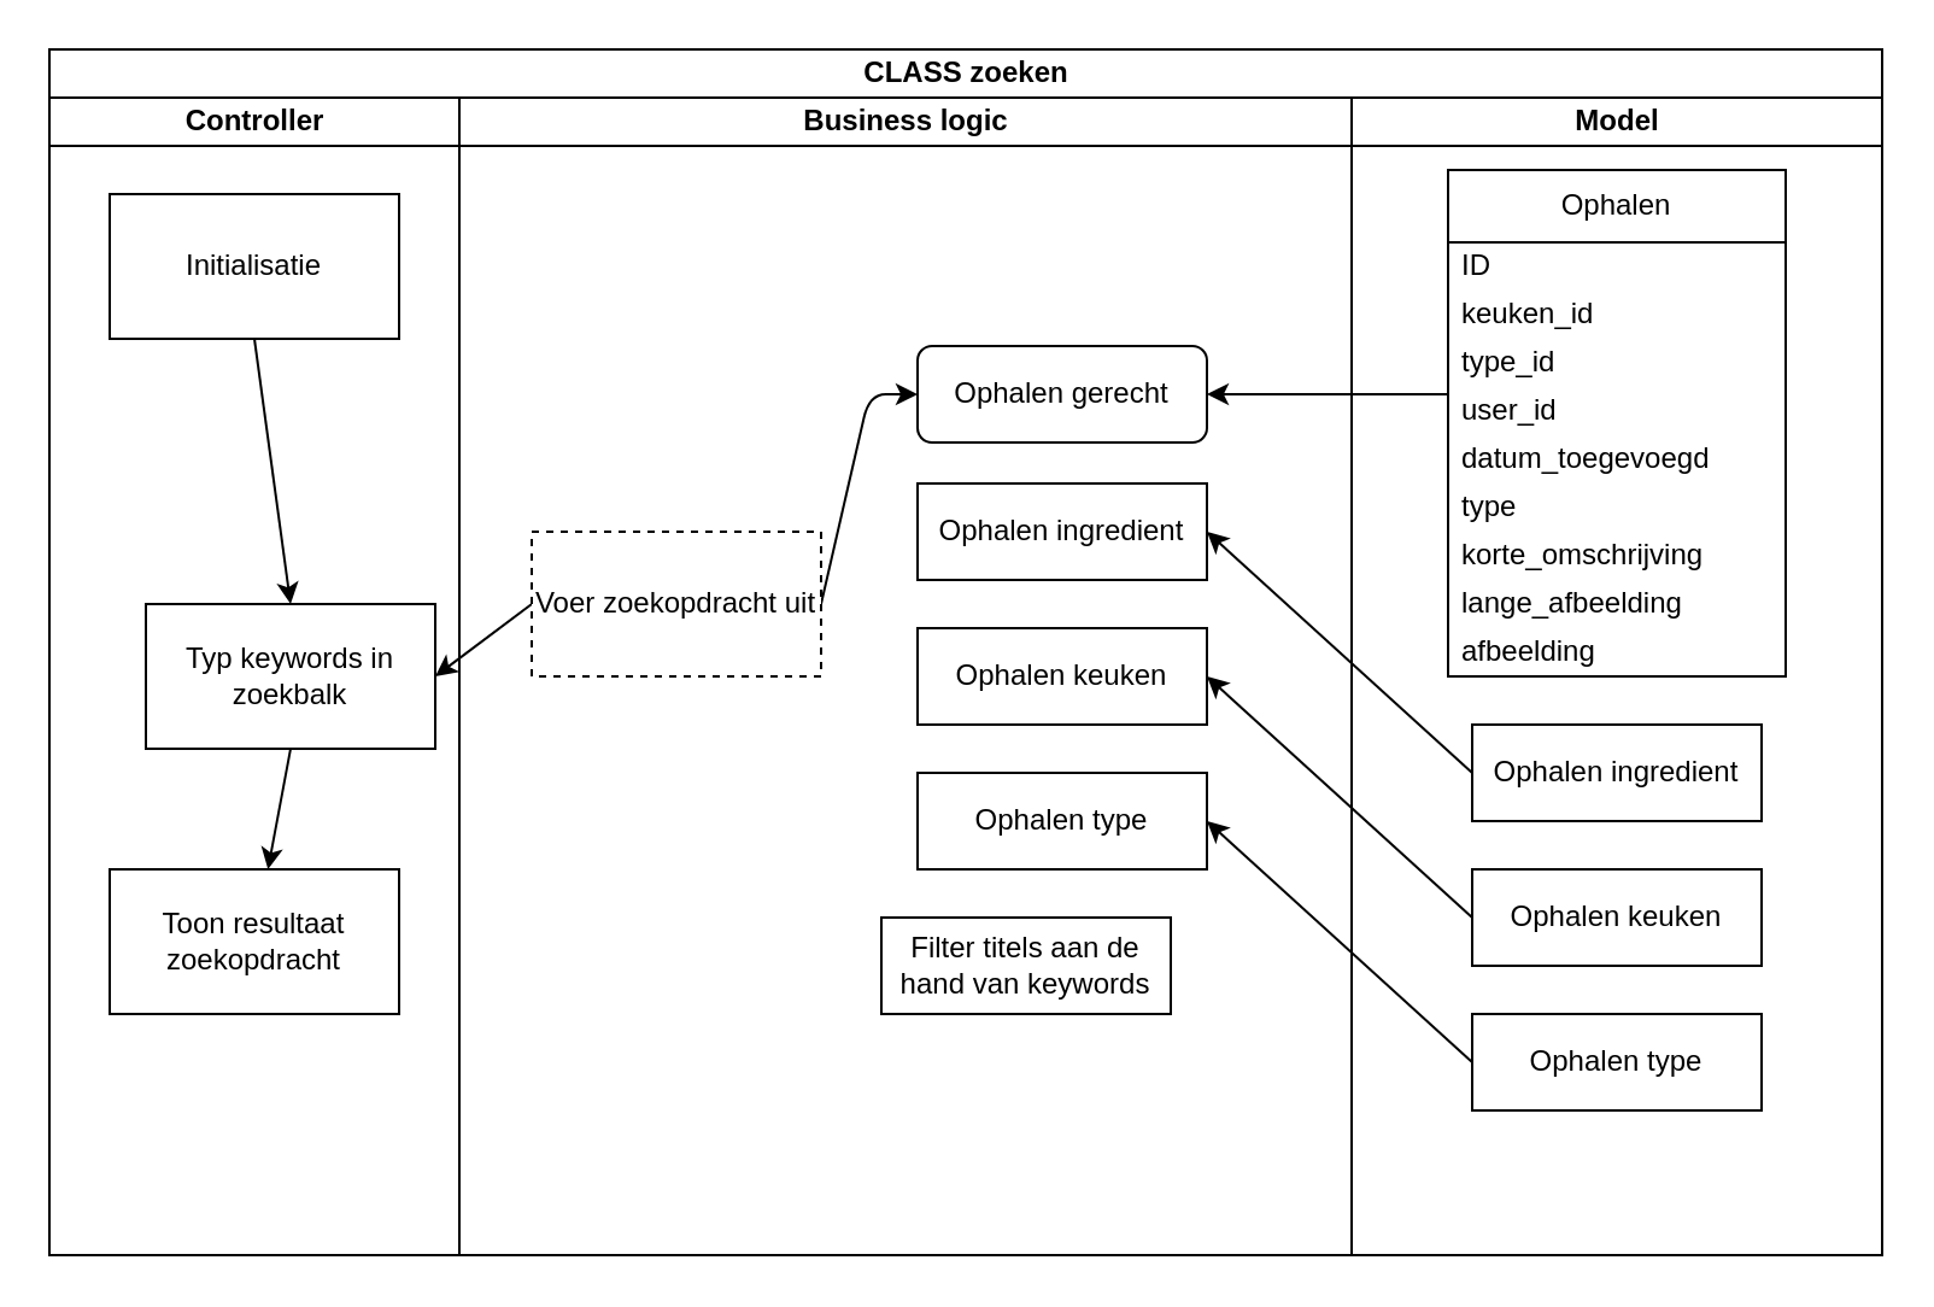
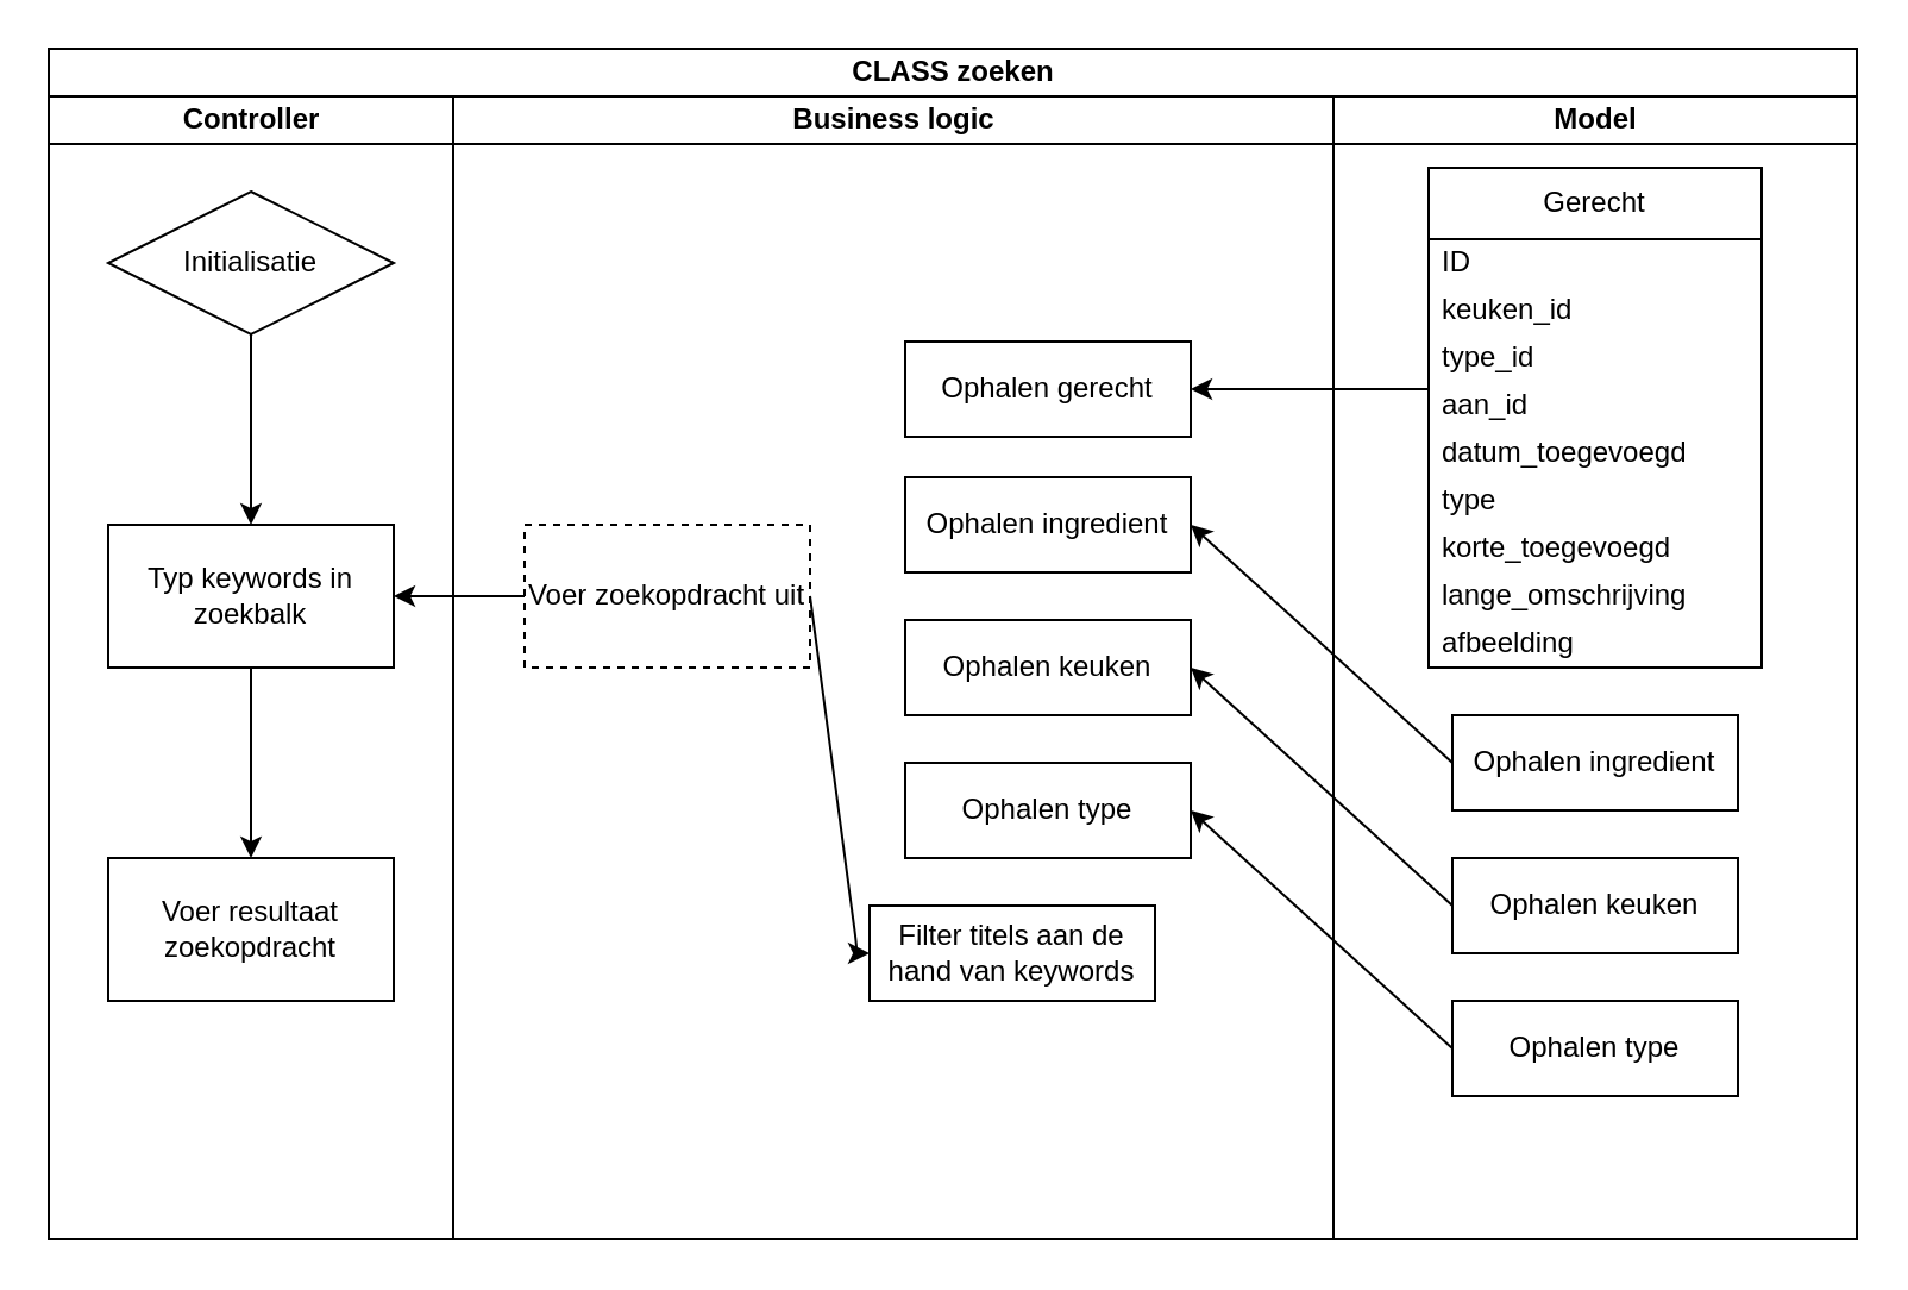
- <mxCell id="23" value="Ophalen" style="swimlane;fontStyle=0;childLayout=stackLayout;horizontal=1;startSize=30;horizontalStack=0;resizeParent=1;resizeParentMax=0;resizeLast=0;collapsible=1;marginBottom=0;whiteSpace=wrap;html=1;" vertex="1" parent="19"><mxGeometry x="40.0" y="30" width="140" height="210" as="geometry" /></mxCell>
+ <mxCell id="23" value="Gerecht" style="swimlane;fontStyle=0;childLayout=stackLayout;horizontal=1;startSize=30;horizontalStack=0;resizeParent=1;resizeParentMax=0;resizeLast=0;collapsible=1;marginBottom=0;whiteSpace=wrap;html=1;" vertex="1" parent="19"><mxGeometry x="40.0" y="30" width="140" height="210" as="geometry" /></mxCell>
- <mxCell id="5" value="Initialisatie" style="rounded=0;whiteSpace=wrap;html=1;" parent="3" vertex="1"><mxGeometry x="25" y="40" width="120" height="60" as="geometry" /></mxCell>
+ <mxCell id="5" value="Initialisatie" style="rhombus;whiteSpace=wrap;html=1;" parent="3" vertex="1"><mxGeometry x="25" y="40" width="120" height="60" as="geometry" /></mxCell>
- <mxCell id="14" value="Ophalen gerecht" style="whiteSpace=wrap;html=1;rounded=1;" parent="10" vertex="1"><mxGeometry x="190" y="103" width="120" height="40" as="geometry" /></mxCell>
+ <mxCell id="14" value="Ophalen gerecht" style="rounded=0;whiteSpace=wrap;html=1;" parent="10" vertex="1"><mxGeometry x="190" y="103" width="120" height="40" as="geometry" /></mxCell>
- <mxCell id="27" value="user_id" style="text;strokeColor=none;fillColor=none;align=left;verticalAlign=middle;spacingLeft=4;spacingRight=4;overflow=hidden;points=[[0,0.5],[1,0.5]];portConstraint=eastwest;rotatable=0;whiteSpace=wrap;html=1;" vertex="1" parent="23"><mxGeometry y="90" width="140" height="20" as="geometry" /></mxCell>
+ <mxCell id="27" value="aan_id" style="text;strokeColor=none;fillColor=none;align=left;verticalAlign=middle;spacingLeft=4;spacingRight=4;overflow=hidden;points=[[0,0.5],[1,0.5]];portConstraint=eastwest;rotatable=0;whiteSpace=wrap;html=1;" vertex="1" parent="23"><mxGeometry y="90" width="140" height="20" as="geometry" /></mxCell>
- <mxCell id="11" style="edgeStyle=none;html=1;exitX=1;exitY=0.5;exitDx=0;exitDy=0;entryX=0;entryY=0.5;entryDx=0;entryDy=0;" parent="10" source="13" target="14" edge="1"><mxGeometry relative="1" as="geometry"><Array as="points"><mxPoint x="170" y="123" /></Array></mxGeometry></mxCell>
- <mxCell id="30" value="korte_omschrijving" style="text;strokeColor=none;fillColor=none;align=left;verticalAlign=middle;spacingLeft=4;spacingRight=4;overflow=hidden;points=[[0,0.5],[1,0.5]];portConstraint=eastwest;rotatable=0;whiteSpace=wrap;html=1;" vertex="1" parent="23"><mxGeometry y="150" width="140" height="20" as="geometry" /></mxCell>
+ <mxCell id="30" value="korte_toegevoegd" style="text;strokeColor=none;fillColor=none;align=left;verticalAlign=middle;spacingLeft=4;spacingRight=4;overflow=hidden;points=[[0,0.5],[1,0.5]];portConstraint=eastwest;rotatable=0;whiteSpace=wrap;html=1;" vertex="1" parent="23"><mxGeometry y="150" width="140" height="20" as="geometry" /></mxCell>
- <mxCell id="31" value="lange_afbeelding" style="text;strokeColor=none;fillColor=none;align=left;verticalAlign=middle;spacingLeft=4;spacingRight=4;overflow=hidden;points=[[0,0.5],[1,0.5]];portConstraint=eastwest;rotatable=0;whiteSpace=wrap;html=1;" vertex="1" parent="23"><mxGeometry y="170" width="140" height="20" as="geometry" /></mxCell>
+ <mxCell id="31" value="lange_omschrijving" style="text;strokeColor=none;fillColor=none;align=left;verticalAlign=middle;spacingLeft=4;spacingRight=4;overflow=hidden;points=[[0,0.5],[1,0.5]];portConstraint=eastwest;rotatable=0;whiteSpace=wrap;html=1;" vertex="1" parent="23"><mxGeometry y="170" width="140" height="20" as="geometry" /></mxCell>
- <mxCell id="7" value="Typ keywords in zoekbalk" style="rounded=0;whiteSpace=wrap;html=1;" parent="3" vertex="1"><mxGeometry x="40" y="210" width="120" height="60" as="geometry" /></mxCell>
+ <mxCell id="7" value="Typ keywords in zoekbalk" style="rounded=0;whiteSpace=wrap;html=1;" parent="3" vertex="1"><mxGeometry x="25" y="180" width="120" height="60" as="geometry" /></mxCell>
+ <mxCell id="12" style="edgeStyle=none;html=1;exitX=1;exitY=0.5;exitDx=0;exitDy=0;entryX=0;entryY=0.5;entryDx=0;entryDy=0;" edge="1" parent="10" source="13" target="15"><mxGeometry relative="1" as="geometry"><Array as="points"><mxPoint x="170" y="360" /></Array></mxGeometry></mxCell>
- <mxCell id="8" value="Toon resultaat zoekopdracht" style="rounded=0;whiteSpace=wrap;html=1;" parent="3" vertex="1"><mxGeometry x="25" y="320" width="120" height="60" as="geometry" /></mxCell>
+ <mxCell id="8" value="Voer resultaat zoekopdracht" style="rounded=0;whiteSpace=wrap;html=1;" parent="3" vertex="1"><mxGeometry x="25" y="320" width="120" height="60" as="geometry" /></mxCell>
